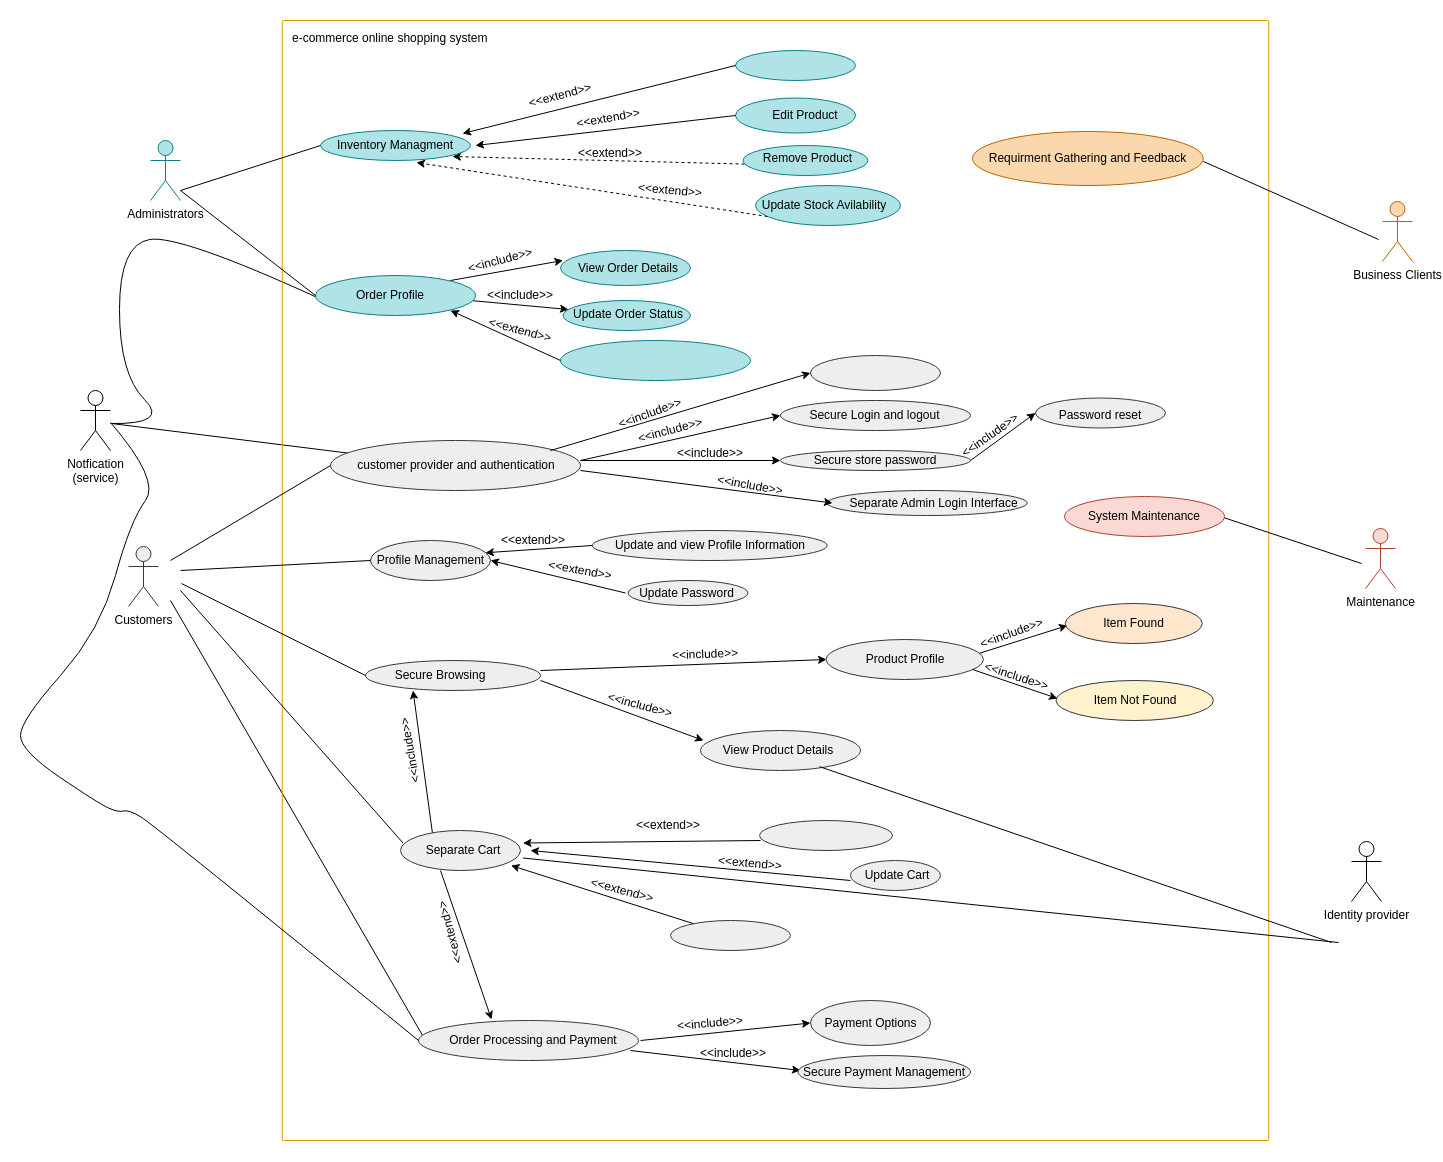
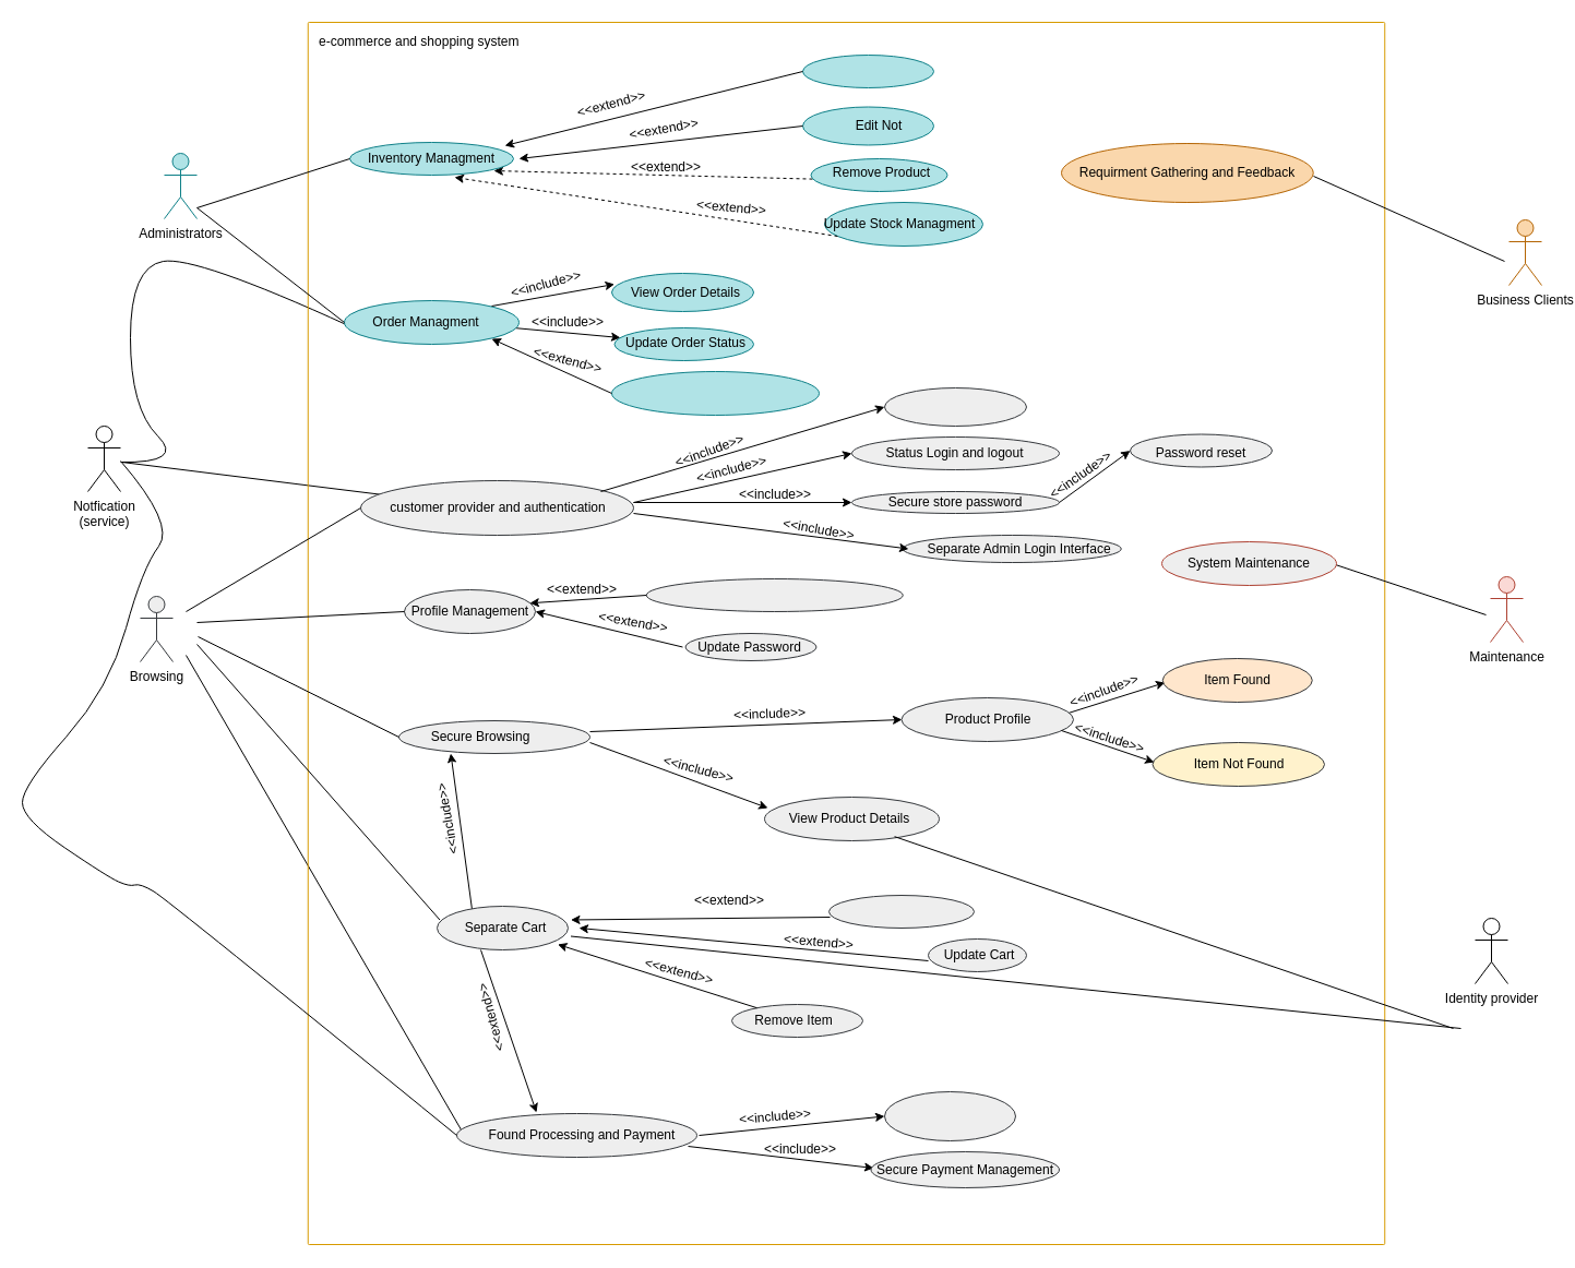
- <mxCell id="8" value="e-commerce online shopping system" style="sketch=0;points=[[0,0,0],[0.25,0,0],[0.5,0,0],[0.75,0,0],[1,0,0],[1,0.25,0],[1,0.5,0],[1,0.75,0],[1,1,0],[0.75,1,0],[0.5,1,0],[0.25,1,0],[0,1,0],[0,0.75,0],[0,0.5,0],[0,0.25,0]];rounded=1;absoluteArcSize=1;arcSize=2;html=1;strokeColor=#d79b00;shadow=0;dashed=0;fontSize=12;align=left;verticalAlign=top;spacing=10;spacingTop=-4;whiteSpace=wrap;fillColor=none;" parent="1" vertex="1"><mxGeometry x="281.75" y="20" width="986.5" height="1120" as="geometry" /></mxCell>
+ <mxCell id="8" value="e-commerce and shopping system" style="sketch=0;points=[[0,0,0],[0.25,0,0],[0.5,0,0],[0.75,0,0],[1,0,0],[1,0.25,0],[1,0.5,0],[1,0.75,0],[1,1,0],[0.75,1,0],[0.5,1,0],[0.25,1,0],[0,1,0],[0,0.75,0],[0,0.5,0],[0,0.25,0]];rounded=1;absoluteArcSize=1;arcSize=2;html=1;strokeColor=#d79b00;shadow=0;dashed=0;fontSize=12;align=left;verticalAlign=top;spacing=10;spacingTop=-4;whiteSpace=wrap;fillColor=none;" parent="1" vertex="1"><mxGeometry x="281.75" y="20" width="986.5" height="1120" as="geometry" /></mxCell>
- <mxCell id="21" value="Edit Product" style="text;html=1;align=center;verticalAlign=middle;whiteSpace=wrap;rounded=0;" parent="1" vertex="1"><mxGeometry x="760" y="100" width="90" height="30" as="geometry" /></mxCell>
+ <mxCell id="21" value="Edit Not" style="text;html=1;align=center;verticalAlign=middle;whiteSpace=wrap;rounded=0;" parent="1" vertex="1"><mxGeometry x="760" y="100" width="90" height="30" as="geometry" /></mxCell>
- <mxCell id="25" value="Update Stock Avilability" style="text;html=1;align=center;verticalAlign=middle;whiteSpace=wrap;rounded=0;" parent="1" vertex="1"><mxGeometry x="735" y="190" width="177.5" height="30" as="geometry" /></mxCell>
+ <mxCell id="25" value="Update Stock Managment" style="text;html=1;align=center;verticalAlign=middle;whiteSpace=wrap;rounded=0;" parent="1" vertex="1"><mxGeometry x="735" y="190" width="177.5" height="30" as="geometry" /></mxCell>
- <mxCell id="16" value="Order Profile" style="text;html=1;align=center;verticalAlign=middle;whiteSpace=wrap;rounded=0;" parent="1" vertex="1"><mxGeometry x="330" y="280" width="120" height="30" as="geometry" /></mxCell>
+ <mxCell id="16" value="Order Managment" style="text;html=1;align=center;verticalAlign=middle;whiteSpace=wrap;rounded=0;" parent="1" vertex="1"><mxGeometry x="330" y="280" width="120" height="30" as="geometry" /></mxCell>
- <mxCell id="92" value="Secure Login and logout" style="text;html=1;align=center;verticalAlign=middle;whiteSpace=wrap;rounded=0;" parent="1" vertex="1"><mxGeometry x="767" y="400" width="215" height="30" as="geometry" /></mxCell>
+ <mxCell id="92" value="Status Login and logout" style="text;html=1;align=center;verticalAlign=middle;whiteSpace=wrap;rounded=0;" parent="1" vertex="1"><mxGeometry x="767" y="400" width="215" height="30" as="geometry" /></mxCell>
- <mxCell id="120" value="System Maintenance" style="ellipse;whiteSpace=wrap;html=1;fillColor=#fad9d5;strokeColor=#ae4132;" parent="1" vertex="1"><mxGeometry x="1064" y="496" width="160" height="40" as="geometry" /></mxCell>
+ <mxCell id="120" value="System Maintenance" style="ellipse;whiteSpace=wrap;html=1;fillColor=#eeeeee;strokeColor=#ae4132;" parent="1" vertex="1"><mxGeometry x="1064" y="496" width="160" height="40" as="geometry" /></mxCell>
- <mxCell id="43" value="Update and view Profile Information" style="text;html=1;align=center;verticalAlign=middle;whiteSpace=wrap;rounded=0;" parent="1" vertex="1"><mxGeometry x="610" y="530" width="200" height="30" as="geometry" /></mxCell>
- <mxCell id="9" value="Customers" style="shape=umlActor;verticalLabelPosition=bottom;verticalAlign=top;html=1;outlineConnect=0;fillColor=#eeeeee;strokeColor=#36393d;" parent="1" vertex="1"><mxGeometry x="128" y="546" width="30" height="60" as="geometry" /></mxCell>
+ <mxCell id="9" value="Browsing" style="shape=umlActor;verticalLabelPosition=bottom;verticalAlign=top;html=1;outlineConnect=0;fillColor=#eeeeee;strokeColor=#36393d;" parent="1" vertex="1"><mxGeometry x="128" y="546" width="30" height="60" as="geometry" /></mxCell>
+ <mxCell id="59" value="Remove Item" style="text;html=1;align=center;verticalAlign=middle;whiteSpace=wrap;rounded=0;" parent="1" vertex="1"><mxGeometry x="687" y="920" width="80" height="30" as="geometry" /></mxCell>
- <mxCell id="66" value="Payment Options" style="text;html=1;align=center;verticalAlign=middle;whiteSpace=wrap;rounded=0;" parent="1" vertex="1"><mxGeometry x="815.5" y="1007.5" width="109" height="30" as="geometry" /></mxCell>
- <mxCell id="64" value="Order Processing and Payment" style="text;html=1;align=center;verticalAlign=middle;whiteSpace=wrap;rounded=0;" parent="1" vertex="1"><mxGeometry x="428" y="1025" width="210" height="30" as="geometry" /></mxCell>
+ <mxCell id="64" value="Found Processing and Payment" style="text;html=1;align=center;verticalAlign=middle;whiteSpace=wrap;rounded=0;" parent="1" vertex="1"><mxGeometry x="428" y="1025" width="210" height="30" as="geometry" /></mxCell>
